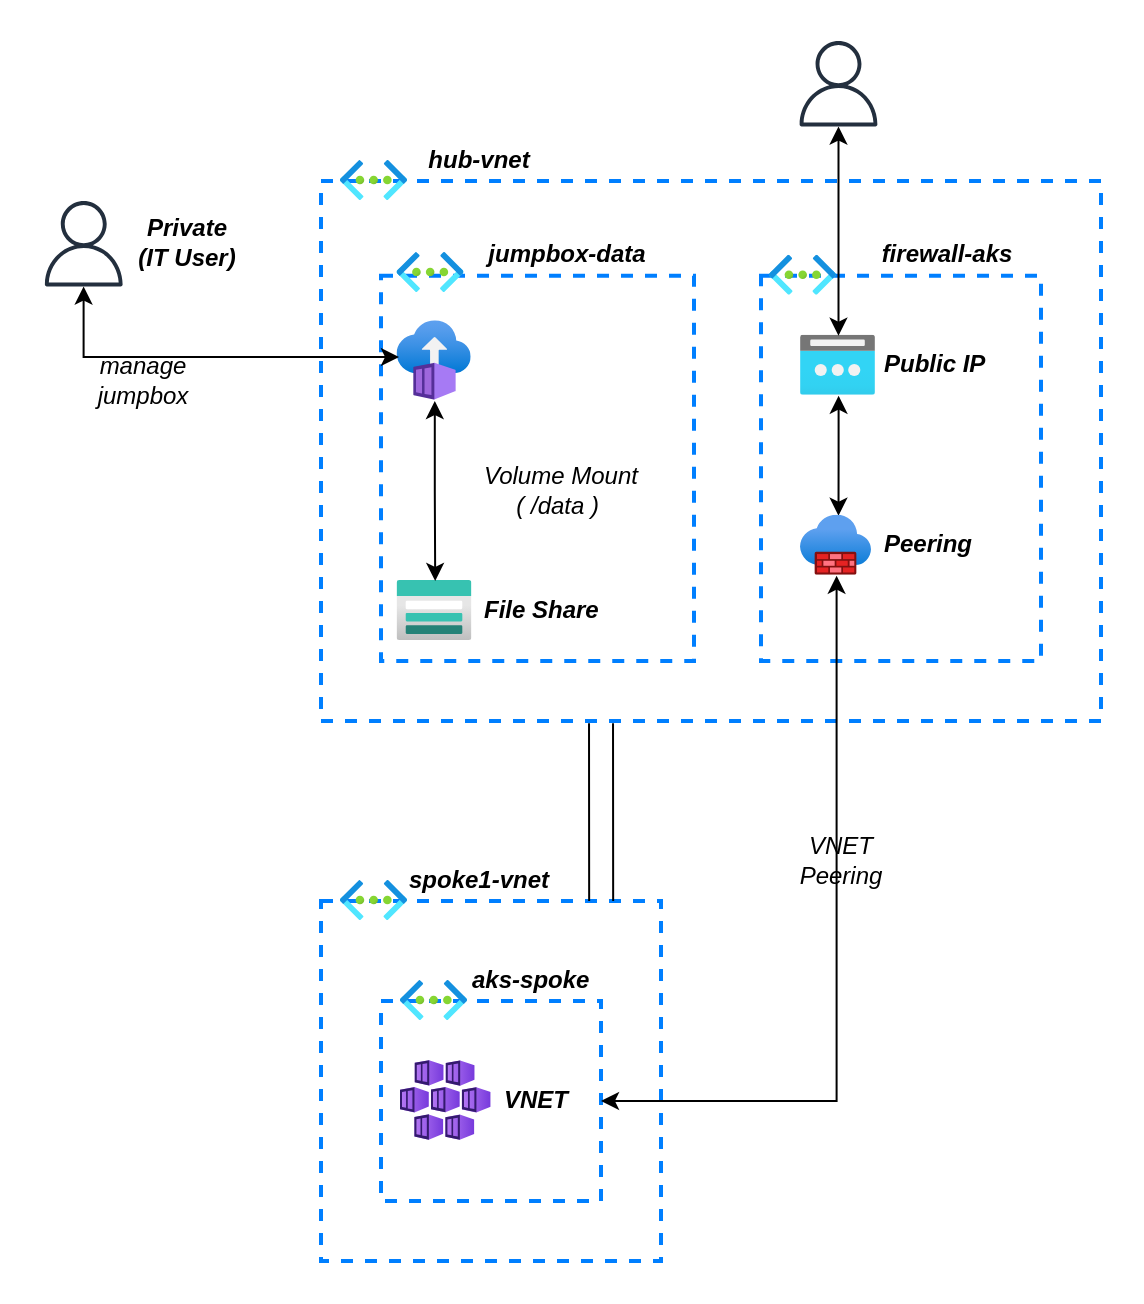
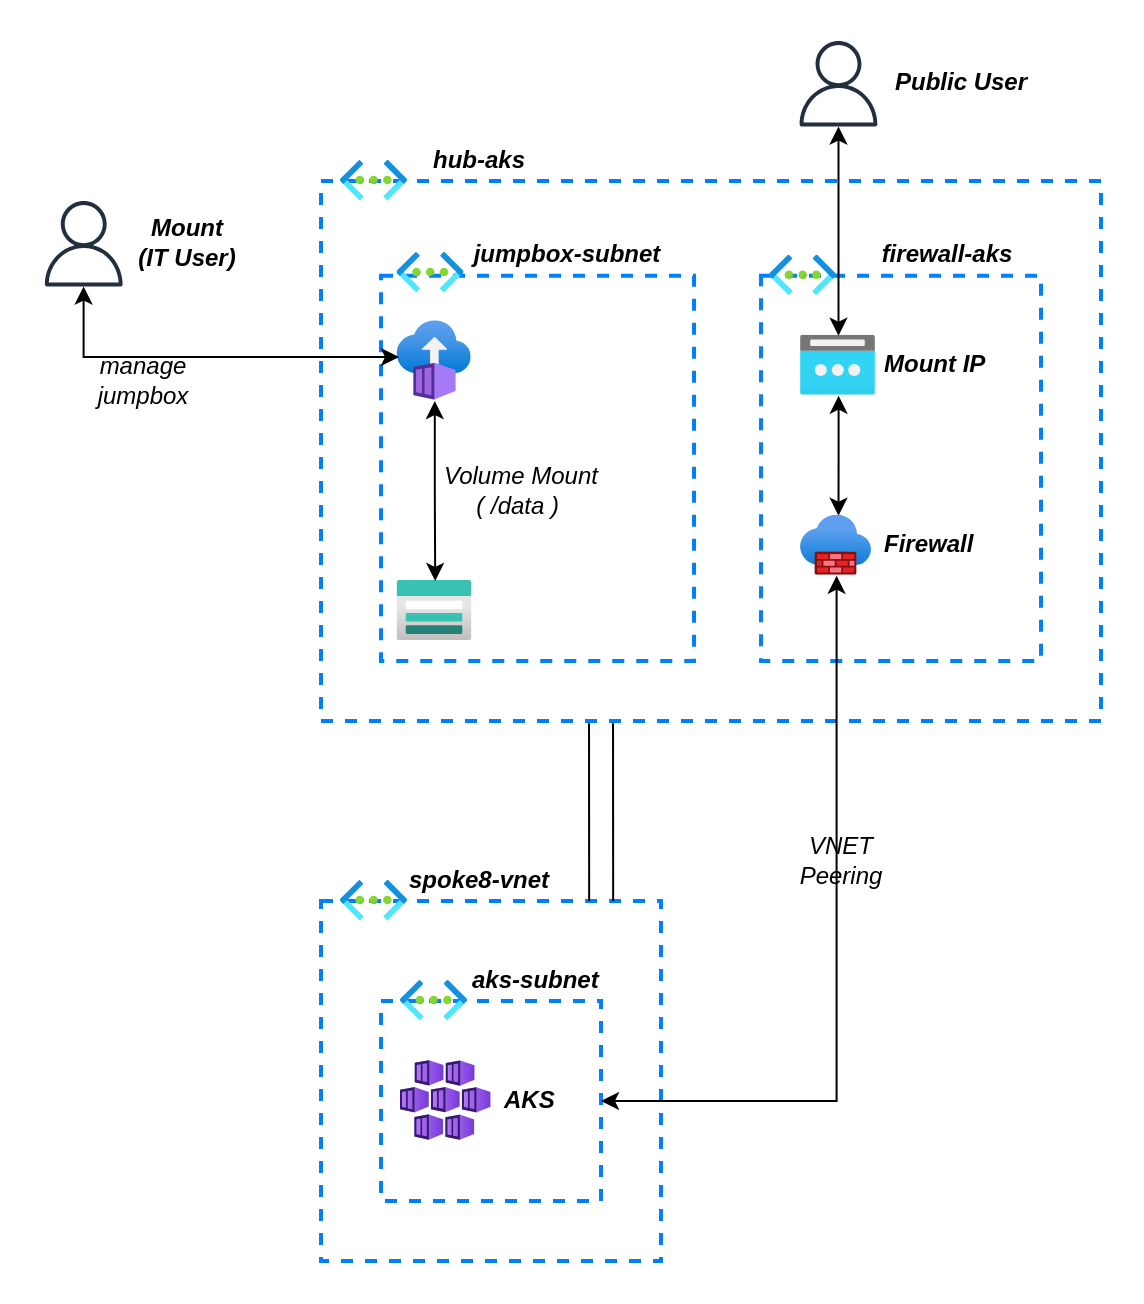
+ <mxCell id="45" value="&lt;i&gt;&lt;b&gt;Public User&lt;/b&gt;&lt;/i&gt;" style="text;html=1;align=center;verticalAlign=middle;resizable=0;points=[];autosize=1;" vertex="1" parent="43"><mxGeometry x="42.75" y="11.38" width="80" height="20" as="geometry" /></mxCell>
- <mxCell id="5" value="&lt;i&gt;&lt;b&gt;hub-vnet&lt;/b&gt;&lt;/i&gt;" style="text;html=1;align=center;verticalAlign=middle;resizable=0;points=[];autosize=1;" vertex="1" parent="2"><mxGeometry x="43.5" width="70" height="20" as="geometry" /></mxCell>
+ <mxCell id="5" value="&lt;i&gt;&lt;b&gt;hub-aks&lt;/b&gt;&lt;/i&gt;" style="text;html=1;align=center;verticalAlign=middle;resizable=0;points=[];autosize=1;" vertex="1" parent="2"><mxGeometry x="43.5" width="70" height="20" as="geometry" /></mxCell>
- <mxCell id="48" value="&lt;b&gt;&lt;i&gt;Private&lt;br&gt;(IT User)&lt;br&gt;&lt;/i&gt;&lt;/b&gt;" style="text;html=1;align=center;verticalAlign=middle;resizable=0;points=[];autosize=1;" vertex="1" parent="46"><mxGeometry x="42.75" y="6.37" width="60" height="30" as="geometry" /></mxCell>
+ <mxCell id="48" value="&lt;b&gt;&lt;i&gt;Mount&lt;br&gt;(IT User)&lt;br&gt;&lt;/i&gt;&lt;/b&gt;" style="text;html=1;align=center;verticalAlign=middle;resizable=0;points=[];autosize=1;" vertex="1" parent="46"><mxGeometry x="42.75" y="6.37" width="60" height="30" as="geometry" /></mxCell>
- <mxCell id="15" value="&lt;i&gt;&lt;b&gt;jumpbox-data&lt;/b&gt;&lt;/i&gt;" style="text;html=1;align=center;verticalAlign=middle;resizable=0;points=[];autosize=1;" vertex="1" parent="6"><mxGeometry x="38" width="110" height="20" as="geometry" /></mxCell>
+ <mxCell id="15" value="&lt;i&gt;&lt;b&gt;jumpbox-subnet&lt;/b&gt;&lt;/i&gt;" style="text;html=1;align=center;verticalAlign=middle;resizable=0;points=[];autosize=1;" vertex="1" parent="6"><mxGeometry x="38" width="110" height="20" as="geometry" /></mxCell>
- <mxCell id="23" value="&lt;b&gt;&lt;i&gt;Public IP&lt;/i&gt;&lt;/b&gt;" style="text;html=1;align=left;verticalAlign=middle;resizable=0;points=[];autosize=1;" vertex="1" parent="21"><mxGeometry x="40" y="5" width="70" height="20" as="geometry" /></mxCell>
+ <mxCell id="23" value="&lt;b&gt;&lt;i&gt;Mount IP&lt;/i&gt;&lt;/b&gt;" style="text;html=1;align=left;verticalAlign=middle;resizable=0;points=[];autosize=1;" vertex="1" parent="21"><mxGeometry x="40" y="5" width="70" height="20" as="geometry" /></mxCell>
- <mxCell id="13" value="&lt;i&gt;Volume Mount&lt;br&gt;( /data )&amp;nbsp;&lt;/i&gt;" style="text;html=1;align=center;verticalAlign=middle;resizable=0;points=[];autosize=1;" vertex="1" parent="6"><mxGeometry x="44.88" y="112.63" width="90" height="30" as="geometry" /></mxCell>
+ <mxCell id="13" value="&lt;i&gt;Volume Mount&lt;br&gt;( /data )&amp;nbsp;&lt;/i&gt;" style="text;html=1;align=center;verticalAlign=middle;resizable=0;points=[];autosize=1;" vertex="1" parent="6"><mxGeometry x="24.88" y="112.63" width="90" height="30" as="geometry" /></mxCell>
- <mxCell id="27" value="&lt;b&gt;&lt;i&gt;Peering&lt;/i&gt;&lt;/b&gt;" style="text;html=1;align=left;verticalAlign=middle;resizable=0;points=[];autosize=1;" vertex="1" parent="25"><mxGeometry x="40" y="5" width="60" height="20" as="geometry" /></mxCell>
+ <mxCell id="27" value="&lt;b&gt;&lt;i&gt;Firewall&lt;/i&gt;&lt;/b&gt;" style="text;html=1;align=left;verticalAlign=middle;resizable=0;points=[];autosize=1;" vertex="1" parent="25"><mxGeometry x="40" y="5" width="60" height="20" as="geometry" /></mxCell>
- <mxCell id="9" value="&lt;b&gt;&lt;i&gt;File Share&lt;/i&gt;&lt;/b&gt;" style="text;html=1;align=left;verticalAlign=middle;resizable=0;points=[];autosize=1;" vertex="1" parent="6"><mxGeometry x="50" y="177.63" width="70" height="20" as="geometry" /></mxCell>
- <mxCell id="31" value="&lt;i&gt;&lt;b&gt;spoke1-vnet&lt;/b&gt;&lt;/i&gt;" style="text;html=1;align=center;verticalAlign=middle;resizable=0;points=[];autosize=1;" vertex="1" parent="28"><mxGeometry x="33.5" width="90" height="20" as="geometry" /></mxCell>
+ <mxCell id="31" value="&lt;i&gt;&lt;b&gt;spoke8-vnet&lt;/b&gt;&lt;/i&gt;" style="text;html=1;align=center;verticalAlign=middle;resizable=0;points=[];autosize=1;" vertex="1" parent="28"><mxGeometry x="33.5" width="90" height="20" as="geometry" /></mxCell>
- <mxCell id="35" value="&lt;i&gt;&lt;b&gt;aks-spoke&lt;/b&gt;&lt;/i&gt;" style="text;html=1;align=left;verticalAlign=middle;resizable=0;points=[];autosize=1;" vertex="1" parent="32"><mxGeometry x="43.5" width="80" height="20" as="geometry" /></mxCell>
+ <mxCell id="35" value="&lt;i&gt;&lt;b&gt;aks-subnet&lt;/b&gt;&lt;/i&gt;" style="text;html=1;align=left;verticalAlign=middle;resizable=0;points=[];autosize=1;" vertex="1" parent="32"><mxGeometry x="43.5" width="80" height="20" as="geometry" /></mxCell>
- <mxCell id="38" value="&lt;b&gt;&lt;i&gt;VNET&lt;/i&gt;&lt;/b&gt;" style="text;html=1;align=left;verticalAlign=middle;resizable=0;points=[];autosize=1;" vertex="1" parent="36"><mxGeometry x="50.0" y="10" width="40" height="20" as="geometry" /></mxCell>
+ <mxCell id="38" value="&lt;b&gt;&lt;i&gt;AKS&lt;/i&gt;&lt;/b&gt;" style="text;html=1;align=left;verticalAlign=middle;resizable=0;points=[];autosize=1;" vertex="1" parent="36"><mxGeometry x="50.0" y="10" width="40" height="20" as="geometry" /></mxCell>
